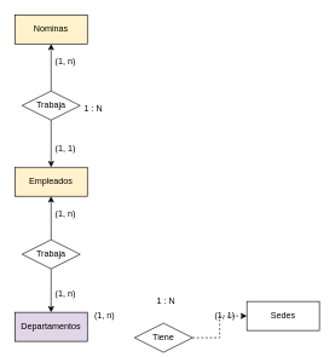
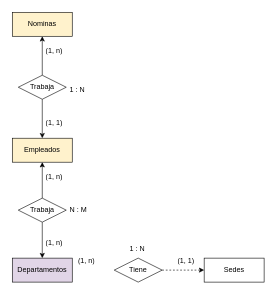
+ <mxCell id="9" value="N : M" style="text;strokeColor=none;fillColor=none;spacingLeft=4;spacingRight=4;overflow=hidden;rotatable=0;points=[[0,0.5],[1,0.5]];portConstraint=eastwest;fontSize=12;whiteSpace=wrap;html=1;" vertex="1" parent="1"><mxGeometry x="110" y="335" width="40" height="30" as="geometry" /></mxCell>
- <mxCell id="17" value="Sedes" style="whiteSpace=wrap;html=1;align=center;" vertex="1" parent="1"><mxGeometry x="340" y="415" width="100" height="40" as="geometry" /></mxCell>
+ <mxCell id="17" value="Sedes" style="whiteSpace=wrap;html=1;align=center;" vertex="1" parent="1"><mxGeometry x="340" y="430" width="100" height="40" as="geometry" /></mxCell>
- <mxCell id="19" value="Tiene" style="shape=rhombus;perimeter=rhombusPerimeter;whiteSpace=wrap;html=1;align=center;" vertex="1" parent="1"><mxGeometry x="185" y="445" width="80" height="40" as="geometry" /></mxCell>
+ <mxCell id="19" value="Tiene" style="shape=rhombus;perimeter=rhombusPerimeter;whiteSpace=wrap;html=1;align=center;" vertex="1" parent="1"><mxGeometry x="190" y="430" width="80" height="40" as="geometry" /></mxCell>
